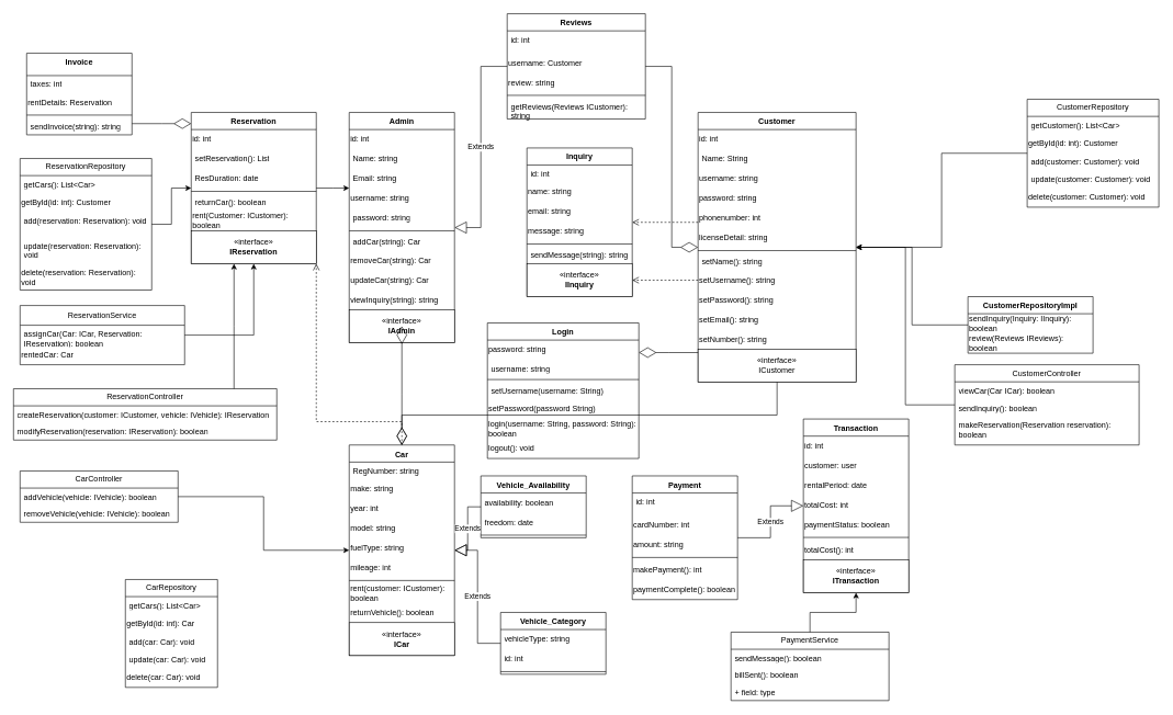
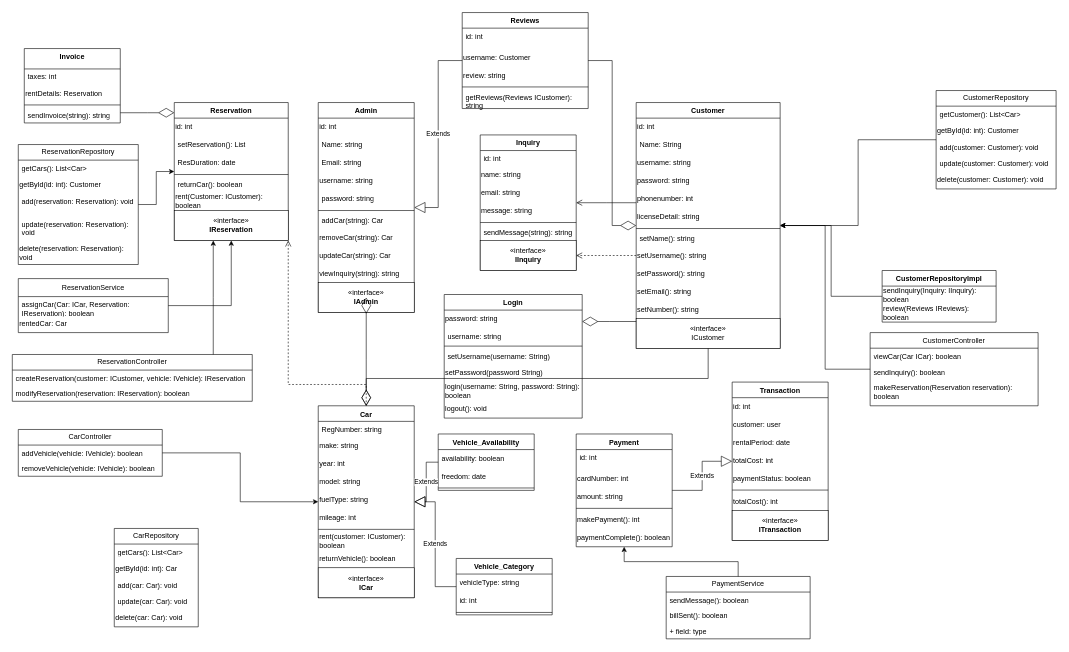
- <mxCell id="47" style="edgeStyle=elbowEdgeStyle;rounded=0;orthogonalLoop=1;jettySize=auto;html=1;elbow=vertical;" parent="1" source="48" target="2" edge="1"><mxGeometry relative="1" as="geometry" /></mxCell>
- <mxCell id="97" value="" style="html=1;verticalAlign=bottom;endArrow=open;dashed=1;endSize=8;rounded=0;edgeStyle=elbowEdgeStyle;elbow=vertical;" parent="1" source="33" target="74" edge="1"><mxGeometry relative="1" as="geometry"><mxPoint x="950" y="430" as="sourcePoint" /><mxPoint x="870" y="430" as="targetPoint" /></mxGeometry></mxCell>
+ <mxCell id="97" value="" style="html=1;verticalAlign=bottom;endArrow=open;dashed=0;endSize=8;rounded=0;edgeStyle=elbowEdgeStyle;elbow=vertical;" parent="1" source="33" target="74" edge="1"><mxGeometry relative="1" as="geometry"><mxPoint x="950" y="430" as="sourcePoint" /><mxPoint x="870" y="430" as="targetPoint" /></mxGeometry></mxCell>
- <mxCell id="116" style="edgeStyle=orthogonalEdgeStyle;rounded=0;orthogonalLoop=1;jettySize=auto;html=1;" parent="1" source="117" target="64" edge="1"><mxGeometry relative="1" as="geometry" /></mxCell>
+ <mxCell id="116" style="edgeStyle=orthogonalEdgeStyle;rounded=0;orthogonalLoop=1;jettySize=auto;html=1;" parent="1" source="117" target="65" edge="1"><mxGeometry relative="1" as="geometry" /></mxCell>
